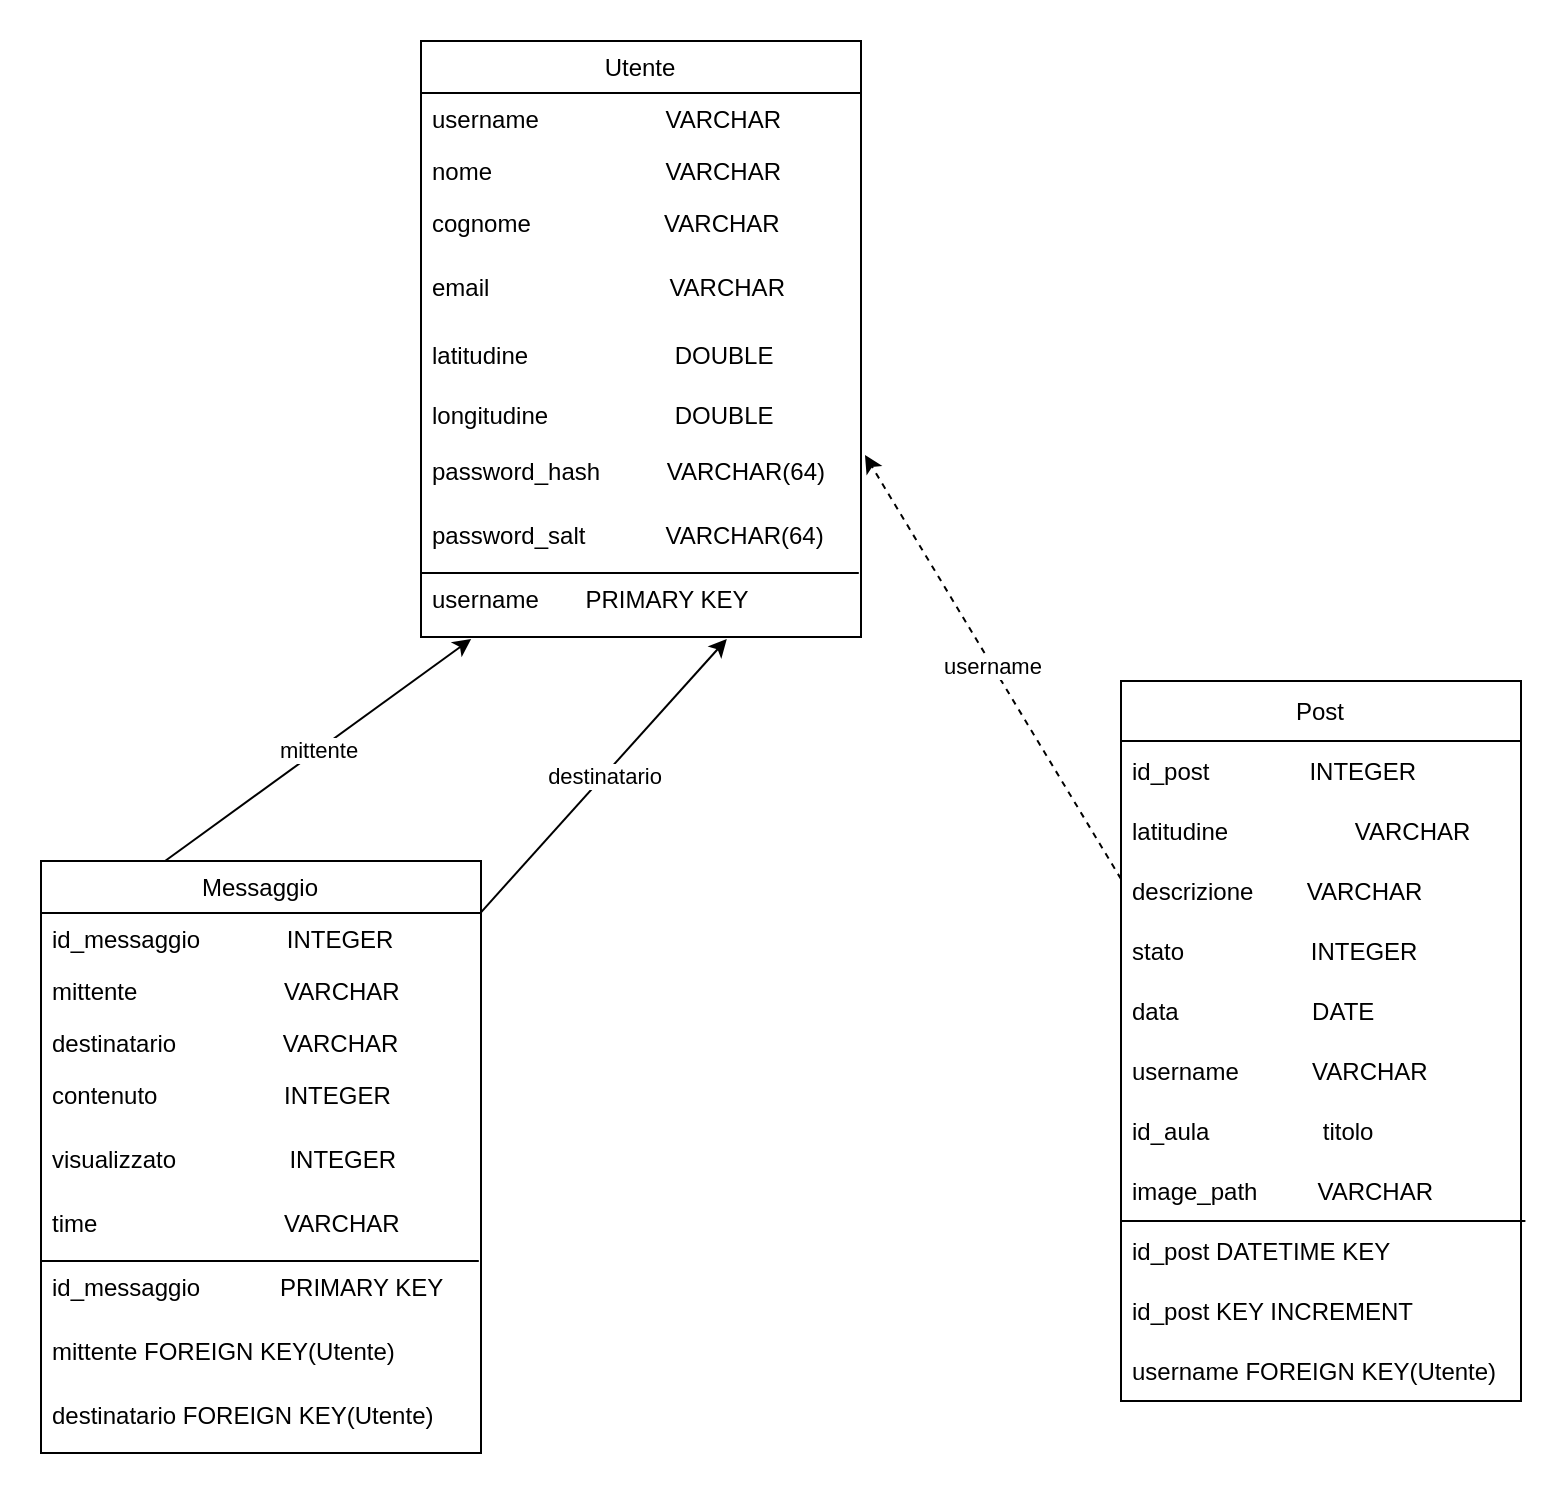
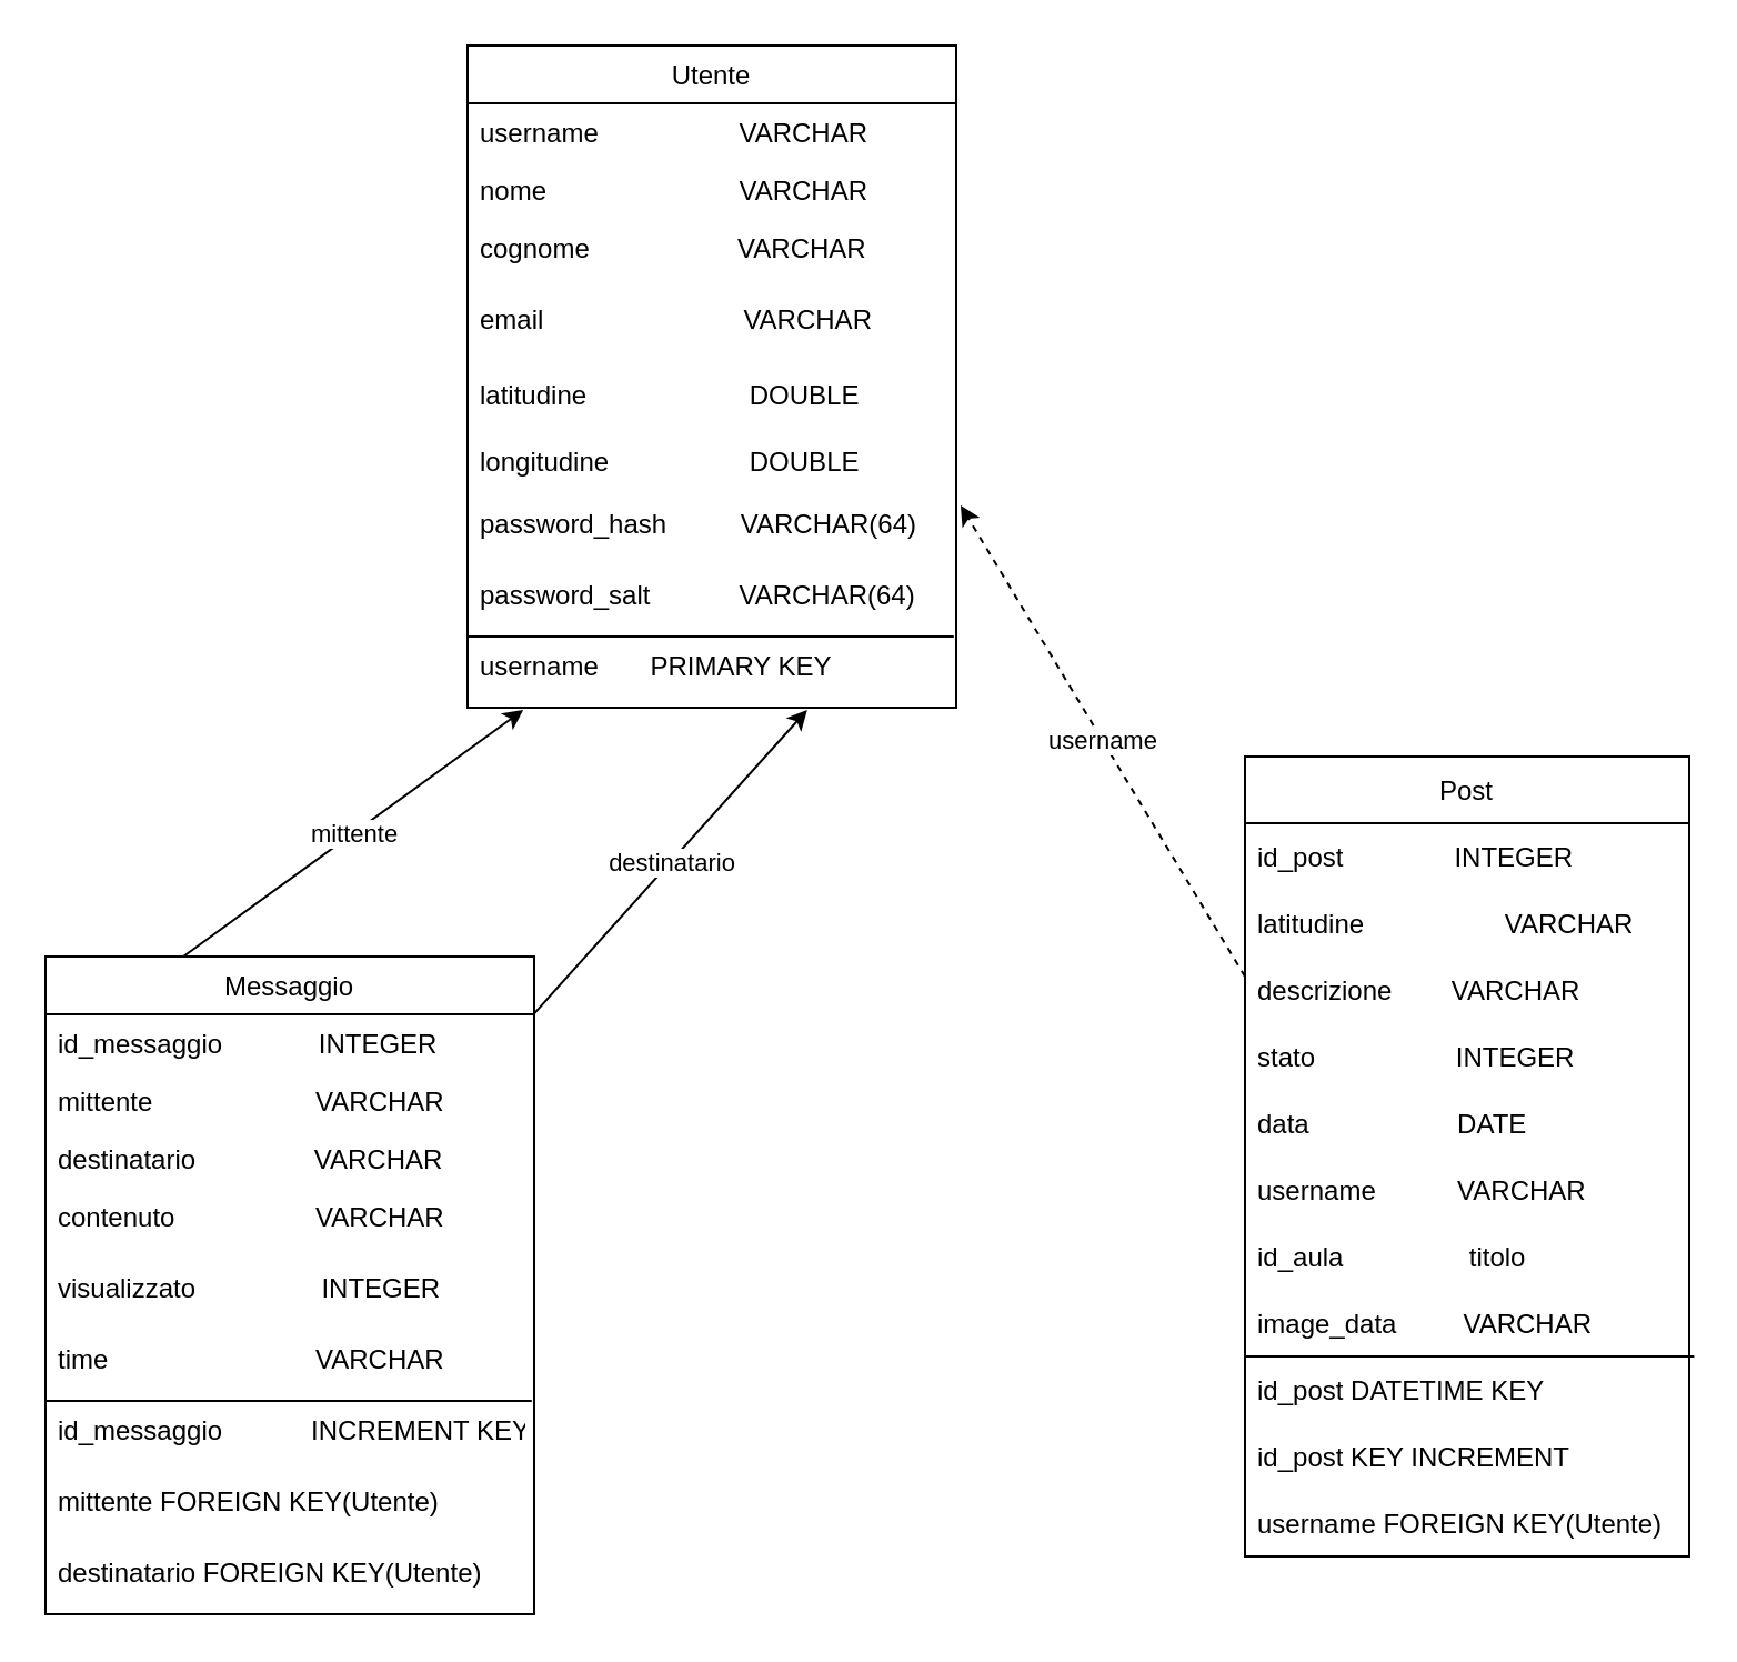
- <mxCell id="32" value="contenuto                   INTEGER" style="text;strokeColor=none;fillColor=none;align=left;verticalAlign=top;spacingLeft=4;spacingRight=4;overflow=hidden;rotatable=0;points=[[0,0.5],[1,0.5]];portConstraint=eastwest;" parent="28" vertex="1"><mxGeometry y="104" width="220" height="32" as="geometry" /></mxCell>
+ <mxCell id="32" value="contenuto                   VARCHAR" style="text;strokeColor=none;fillColor=none;align=left;verticalAlign=top;spacingLeft=4;spacingRight=4;overflow=hidden;rotatable=0;points=[[0,0.5],[1,0.5]];portConstraint=eastwest;" parent="28" vertex="1"><mxGeometry y="104" width="220" height="32" as="geometry" /></mxCell>
- <mxCell id="11" value="image_path         VARCHAR" style="text;strokeColor=none;fillColor=none;align=left;verticalAlign=middle;spacingLeft=4;spacingRight=4;overflow=hidden;points=[[0,0.5],[1,0.5]];portConstraint=eastwest;rotatable=0;" parent="2" vertex="1"><mxGeometry y="240" width="200" height="30" as="geometry" /></mxCell>
+ <mxCell id="11" value="image_data         VARCHAR" style="text;strokeColor=none;fillColor=none;align=left;verticalAlign=middle;spacingLeft=4;spacingRight=4;overflow=hidden;points=[[0,0.5],[1,0.5]];portConstraint=eastwest;rotatable=0;" parent="2" vertex="1"><mxGeometry y="240" width="200" height="30" as="geometry" /></mxCell>
- <mxCell id="36" value="id_messaggio            PRIMARY KEY" style="text;strokeColor=none;fillColor=none;align=left;verticalAlign=top;spacingLeft=4;spacingRight=4;overflow=hidden;rotatable=0;points=[[0,0.5],[1,0.5]];portConstraint=eastwest;" parent="28" vertex="1"><mxGeometry y="200" width="220" height="32" as="geometry" /></mxCell>
+ <mxCell id="36" value="id_messaggio            INCREMENT KEY" style="text;strokeColor=none;fillColor=none;align=left;verticalAlign=top;spacingLeft=4;spacingRight=4;overflow=hidden;rotatable=0;points=[[0,0.5],[1,0.5]];portConstraint=eastwest;" parent="28" vertex="1"><mxGeometry y="200" width="220" height="32" as="geometry" /></mxCell>
